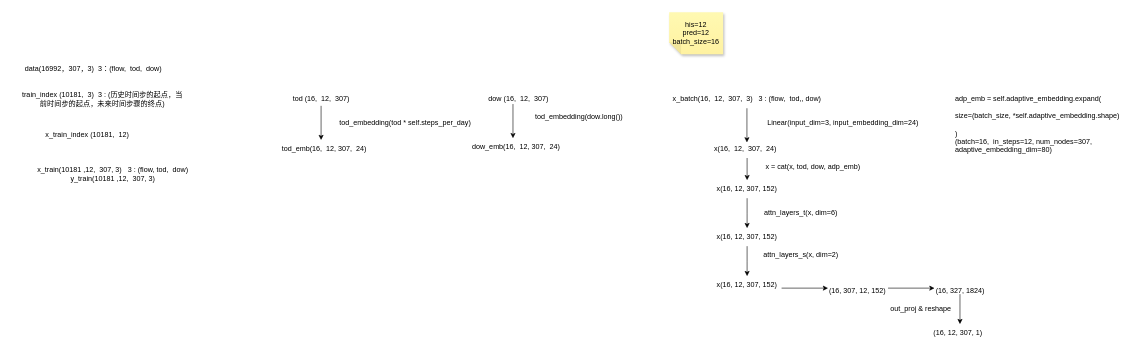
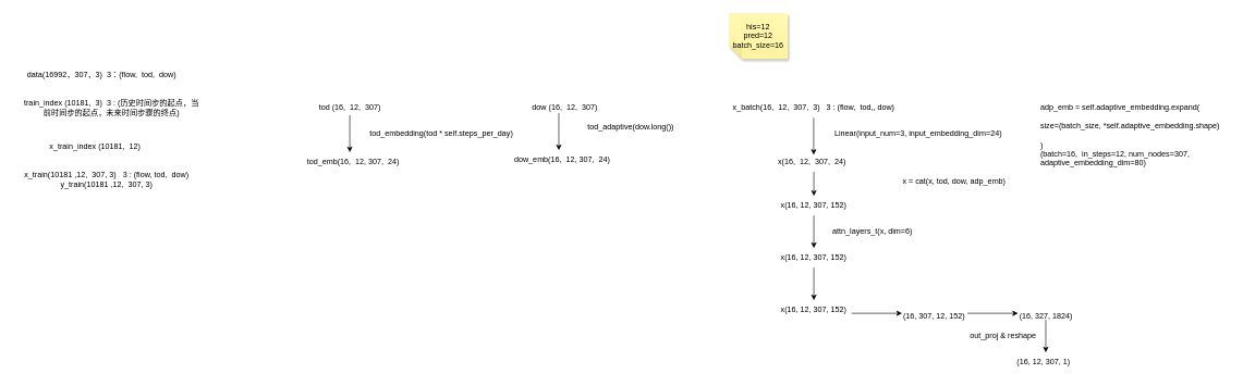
- <mxCell id="18" value="tod_embedding(dow.long())" style="text;strokeColor=none;align=center;fillColor=none;html=1;verticalAlign=middle;whiteSpace=wrap;rounded=0;" vertex="1" parent="1"><mxGeometry x="850" y="180" width="230" height="30" as="geometry" /></mxCell>
+ <mxCell id="18" value="tod_adaptive(dow.long())" style="text;strokeColor=none;align=center;fillColor=none;html=1;verticalAlign=middle;whiteSpace=wrap;rounded=0;" vertex="1" parent="1"><mxGeometry x="850" y="180" width="230" height="30" as="geometry" /></mxCell>
- <mxCell id="11" value="Linear(input_dim=3, input_embedding_dim=24)" style="text;strokeColor=none;align=center;fillColor=none;html=1;verticalAlign=middle;whiteSpace=wrap;rounded=0;" vertex="1" parent="1"><mxGeometry x="1260" y="190" width="290" height="30" as="geometry" /></mxCell>
+ <mxCell id="11" value="Linear(input_num=3, input_embedding_dim=24)" style="text;strokeColor=none;align=center;fillColor=none;html=1;verticalAlign=middle;whiteSpace=wrap;rounded=0;" vertex="1" parent="1"><mxGeometry x="1260" y="190" width="290" height="30" as="geometry" /></mxCell>
- <mxCell id="21" value="x = cat(x, tod, dow, adp_emb)" style="text;strokeColor=none;align=center;fillColor=none;html=1;verticalAlign=middle;whiteSpace=wrap;rounded=0;" vertex="1" parent="1"><mxGeometry x="1270" y="263" width="170" height="30" as="geometry" /></mxCell>
+ <mxCell id="21" value="x = cat(x, tod, dow, adp_emb)" style="text;strokeColor=none;align=center;fillColor=none;html=1;verticalAlign=middle;whiteSpace=wrap;rounded=0;" vertex="1" parent="1"><mxGeometry x="1375" y="263" width="170" height="30" as="geometry" /></mxCell>
- <mxCell id="6" value="x_train(10181 ,12,&amp;nbsp; 307, 3)&amp;nbsp; &amp;nbsp;3 : (flow, tod,&amp;nbsp; dow)&lt;div&gt;y_train(10181 ,12,&amp;nbsp; 307, 3)&lt;br&gt;&lt;/div&gt;" style="text;strokeColor=none;align=center;fillColor=none;html=1;verticalAlign=middle;whiteSpace=wrap;rounded=0;" vertex="1" parent="1"><mxGeometry x="45" y="275" width="285" height="30" as="geometry" /></mxCell>
+ <mxCell id="6" value="x_train(10181 ,12,&amp;nbsp; 307, 3)&amp;nbsp; &amp;nbsp;3 : (flow, tod,&amp;nbsp; dow)&lt;div&gt;y_train(10181 ,12,&amp;nbsp; 307, 3)&lt;br&gt;&lt;/div&gt;" style="text;strokeColor=none;align=center;fillColor=none;html=1;verticalAlign=middle;whiteSpace=wrap;rounded=0;" vertex="1" parent="1"><mxGeometry x="20" y="260" width="285" height="30" as="geometry" /></mxCell>
- <mxCell id="27" value="attn_layers_s(x, dim=2)" style="text;strokeColor=none;align=center;fillColor=none;html=1;verticalAlign=middle;whiteSpace=wrap;rounded=0;" vertex="1" parent="1"><mxGeometry x="1270" y="410" width="130" height="30" as="geometry" /></mxCell>
